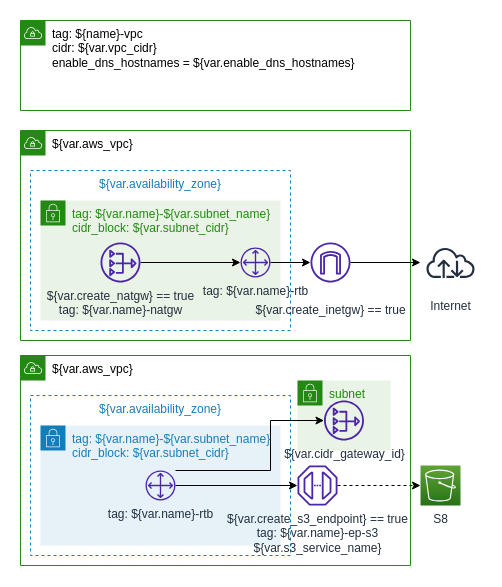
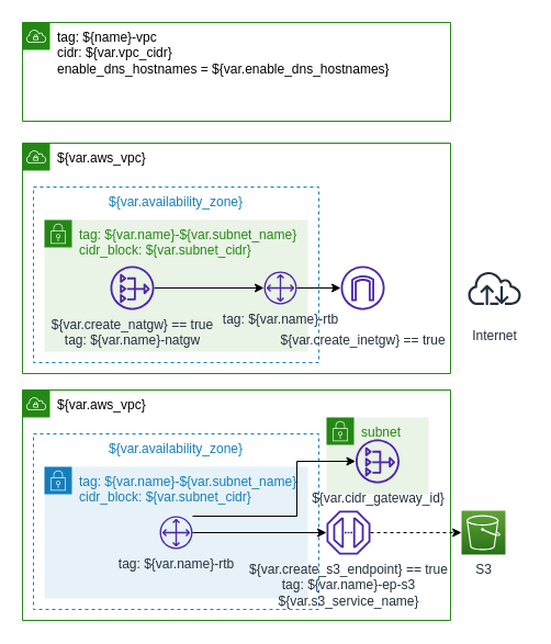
- <mxCell id="13" style="edgeStyle=orthogonalEdgeStyle;rounded=0;orthogonalLoop=1;jettySize=auto;html=1;fontColor=#000000;" edge="1" parent="3" source="10" target="12"><mxGeometry relative="1" as="geometry" /></mxCell>
- <mxCell id="24" value="S8" style="sketch=0;points=[[0,0,0],[0.25,0,0],[0.5,0,0],[0.75,0,0],[1,0,0],[0,1,0],[0.25,1,0],[0.5,1,0],[0.75,1,0],[1,1,0],[0,0.25,0],[0,0.5,0],[0,0.75,0],[1,0.25,0],[1,0.5,0],[1,0.75,0]];outlineConnect=0;fontColor=#232F3E;gradientColor=#60A337;gradientDirection=north;fillColor=#277116;strokeColor=#ffffff;dashed=0;verticalLabelPosition=bottom;verticalAlign=top;align=center;html=1;fontSize=12;fontStyle=0;aspect=fixed;shape=mxgraph.aws4.resourceIcon;resIcon=mxgraph.aws4.s3;" vertex="1" parent="14"><mxGeometry x="400" y="110" width="40" height="40" as="geometry" /></mxCell>
+ <mxCell id="24" value="S3" style="sketch=0;points=[[0,0,0],[0.25,0,0],[0.5,0,0],[0.75,0,0],[1,0,0],[0,1,0],[0.25,1,0],[0.5,1,0],[0.75,1,0],[1,1,0],[0,0.25,0],[0,0.5,0],[0,0.75,0],[1,0.25,0],[1,0.5,0],[1,0.75,0]];outlineConnect=0;fontColor=#232F3E;gradientColor=#60A337;gradientDirection=north;fillColor=#277116;strokeColor=#ffffff;dashed=0;verticalLabelPosition=bottom;verticalAlign=top;align=center;html=1;fontSize=12;fontStyle=0;aspect=fixed;shape=mxgraph.aws4.resourceIcon;resIcon=mxgraph.aws4.s3;" vertex="1" parent="14"><mxGeometry x="400" y="110" width="40" height="40" as="geometry" /></mxCell>
